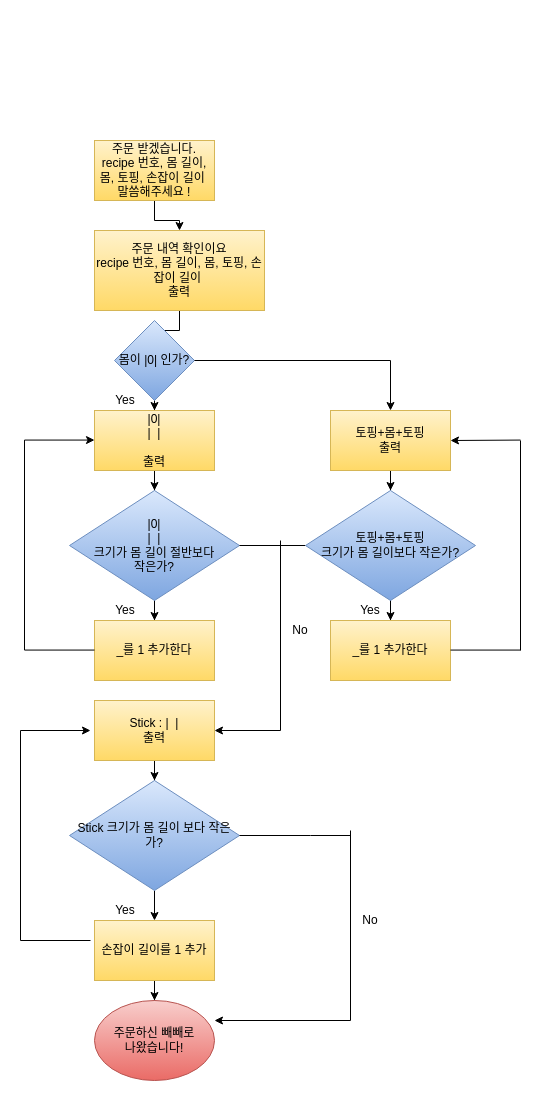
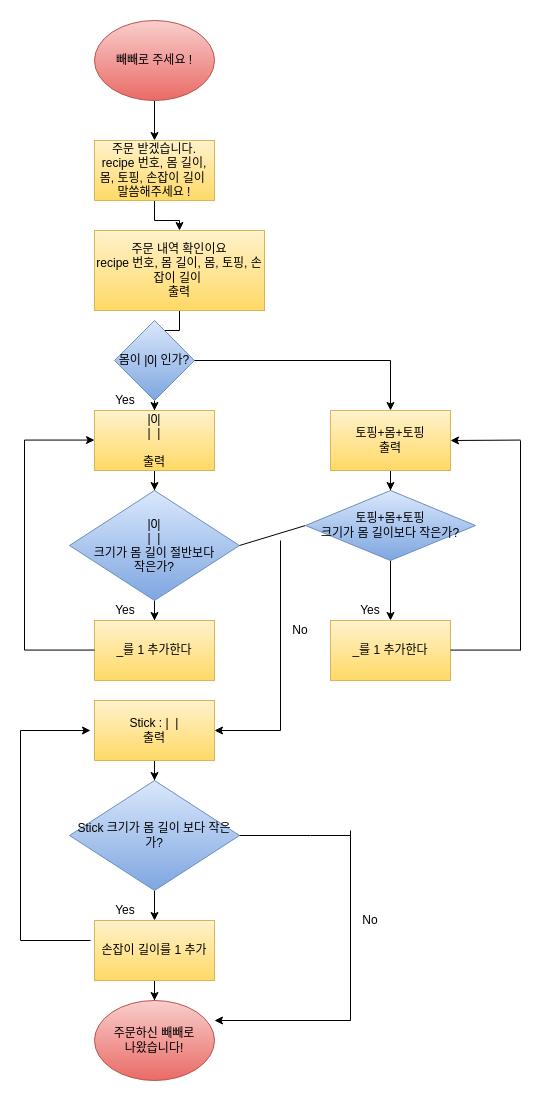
+ <mxCell id="3" value="빼빼로 주세요 !" style="ellipse;whiteSpace=wrap;html=1;fillColor=#f8cecc;strokeColor=#b85450;gradientColor=#ea6b66;" vertex="1" parent="1"><mxGeometry x="94" y="20" width="120" height="80" as="geometry" /></mxCell>
+ <mxCell id="2" value="" style="edgeStyle=orthogonalEdgeStyle;rounded=0;orthogonalLoop=1;jettySize=auto;html=1;" edge="1" parent="1" source="3" target="5"><mxGeometry relative="1" as="geometry" /></mxCell>
- <mxCell id="44" value="&lt;span&gt;토핑+몸+토핑&lt;br&gt;크기가 몸 길이보다 작은가?&lt;br&gt;&lt;/span&gt;" style="rhombus;whiteSpace=wrap;html=1;fillColor=#dae8fc;gradientColor=#7ea6e0;strokeColor=#6c8ebf;" vertex="1" parent="1"><mxGeometry x="305" y="490" width="170" height="110" as="geometry" /></mxCell>
+ <mxCell id="44" value="&lt;span&gt;토핑+몸+토핑&lt;br&gt;크기가 몸 길이보다 작은가?&lt;br&gt;&lt;/span&gt;" style="rhombus;whiteSpace=wrap;html=1;fillColor=#dae8fc;gradientColor=#7ea6e0;strokeColor=#6c8ebf;" vertex="1" parent="1"><mxGeometry x="305" y="490" width="170" height="70" as="geometry" /></mxCell>
